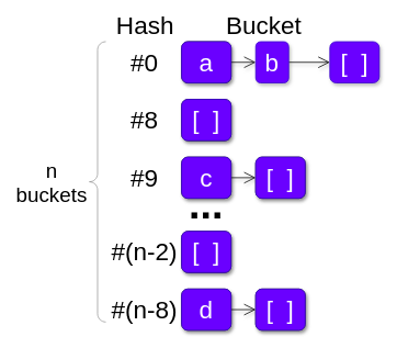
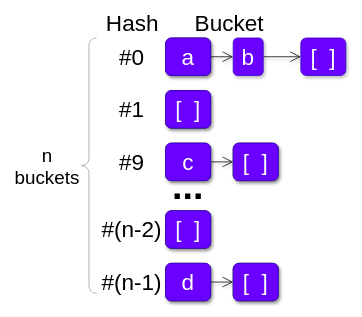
- <mxCell id="22" value="Bucket" style="text;html=1;strokeColor=none;fillColor=none;align=center;verticalAlign=middle;whiteSpace=wrap;rounded=0;fontSize=30;shadow=1;" vertex="1" parent="1"><mxGeometry x="240" y="20" width="160" height="20" as="geometry" /></mxCell>
+ <mxCell id="22" value="Bucket" style="text;html=1;strokeColor=none;fillColor=none;align=center;verticalAlign=middle;whiteSpace=wrap;rounded=0;fontSize=30;shadow=1;" vertex="1" parent="1"><mxGeometry x="225" y="20" width="160" height="20" as="geometry" /></mxCell>
- <mxCell id="17" value="#8" style="text;html=1;strokeColor=none;fillColor=none;align=center;verticalAlign=middle;whiteSpace=wrap;rounded=0;fontSize=30;shadow=1;" vertex="1" parent="1"><mxGeometry x="130" y="135" width="90" height="20" as="geometry" /></mxCell>
+ <mxCell id="17" value="#1" style="text;html=1;strokeColor=none;fillColor=none;align=center;verticalAlign=middle;whiteSpace=wrap;rounded=0;fontSize=30;shadow=1;" vertex="1" parent="1"><mxGeometry x="130" y="135" width="90" height="20" as="geometry" /></mxCell>
- <mxCell id="20" value="#(n-8)" style="text;html=1;strokeColor=none;fillColor=none;align=center;verticalAlign=middle;whiteSpace=wrap;rounded=0;fontSize=30;shadow=1;" vertex="1" parent="1"><mxGeometry x="130" y="365" width="90" height="20" as="geometry" /></mxCell>
+ <mxCell id="20" value="#(n-1)" style="text;html=1;strokeColor=none;fillColor=none;align=center;verticalAlign=middle;whiteSpace=wrap;rounded=0;fontSize=30;shadow=1;" vertex="1" parent="1"><mxGeometry x="130" y="365" width="90" height="20" as="geometry" /></mxCell>
